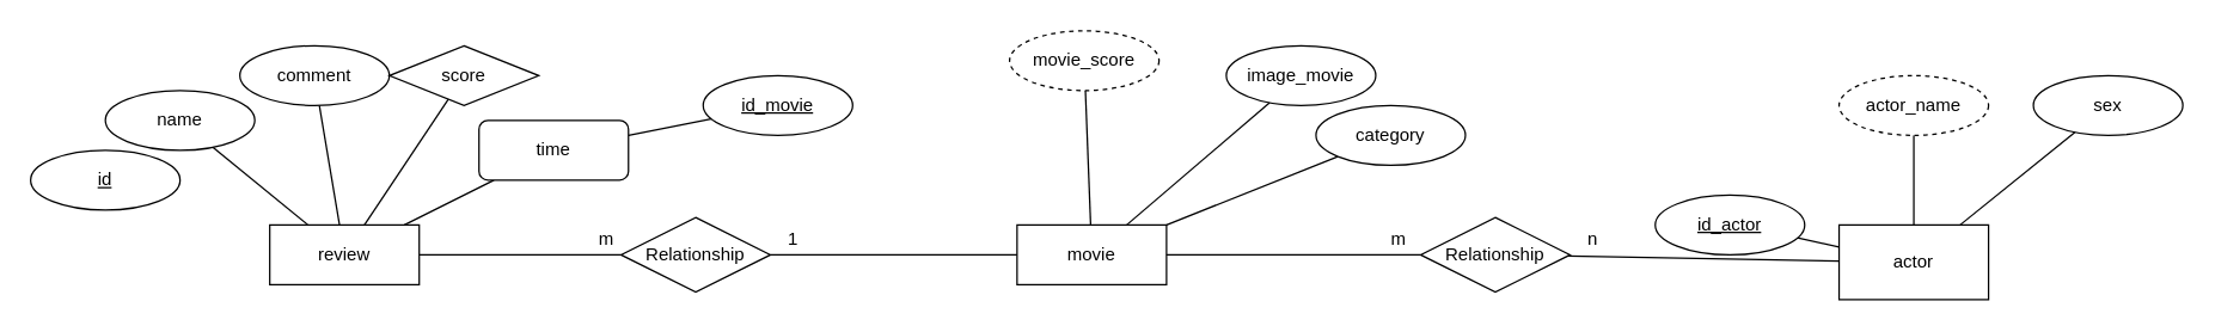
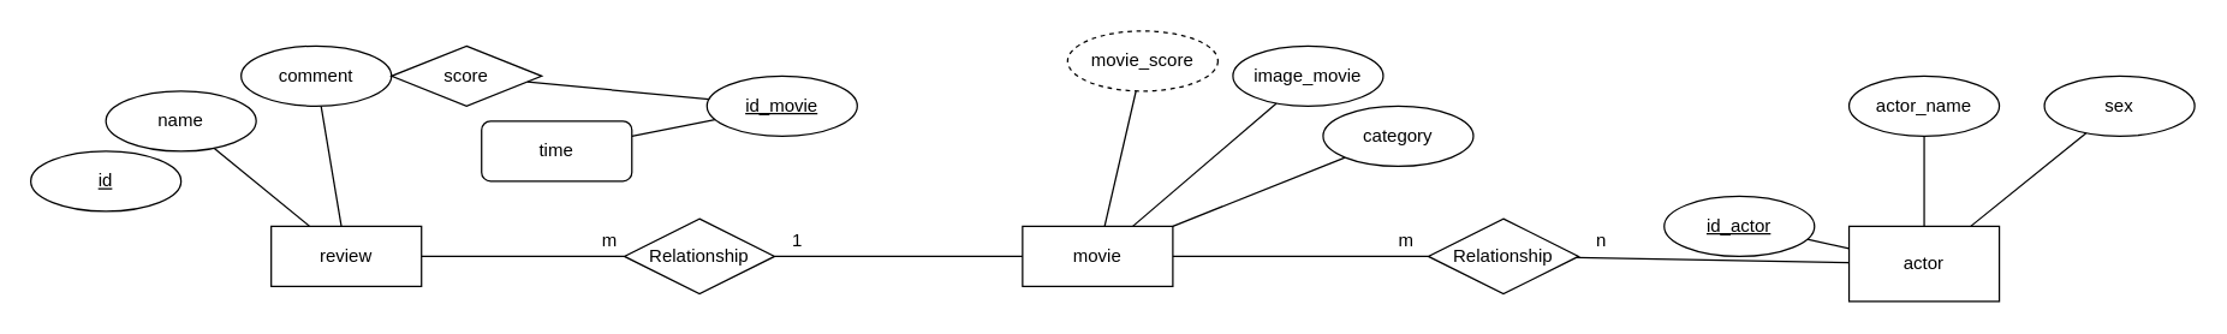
- <mxCell id="7" value="movie_score" style="ellipse;whiteSpace=wrap;html=1;align=center;dashed=1;" parent="1" vertex="1"><mxGeometry x="675" y="20" width="100" height="40" as="geometry" /></mxCell>
+ <mxCell id="7" value="movie_score" style="ellipse;whiteSpace=wrap;html=1;align=center;dashed=1;" parent="1" vertex="1"><mxGeometry x="710" y="20" width="100" height="40" as="geometry" /></mxCell>
- <mxCell id="26" value="actor_name" style="ellipse;whiteSpace=wrap;html=1;align=center;dashed=1;" parent="1" vertex="1"><mxGeometry x="1230" y="50" width="100" height="40" as="geometry" /></mxCell>
+ <mxCell id="26" value="actor_name" style="ellipse;whiteSpace=wrap;html=1;align=center;" parent="1" vertex="1"><mxGeometry x="1230" y="50" width="100" height="40" as="geometry" /></mxCell>
- <mxCell id="34" value="" style="edgeStyle=none;html=1;endArrow=none;endFill=0;" parent="1" source="35" target="3" edge="1"><mxGeometry relative="1" as="geometry" /></mxCell>
+ <mxCell id="34" value="" style="edgeStyle=none;html=1;endArrow=none;endFill=0;" parent="1" source="35" target="14" edge="1"><mxGeometry relative="1" as="geometry" /></mxCell>
- <mxCell id="36" value="" style="edgeStyle=none;html=1;endArrow=none;endFill=0;" parent="1" source="37" target="3" edge="1"><mxGeometry relative="1" as="geometry" /></mxCell>
